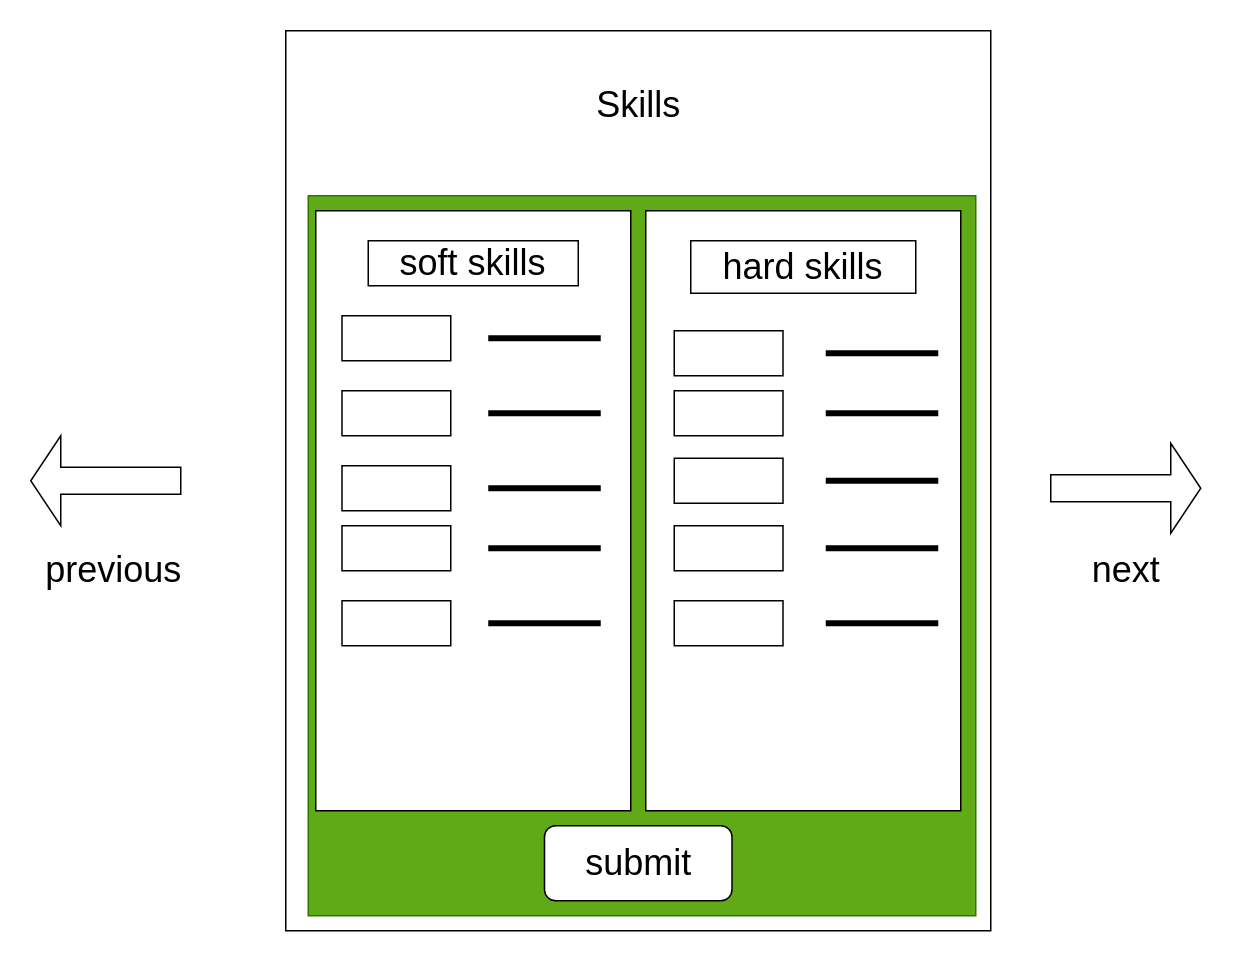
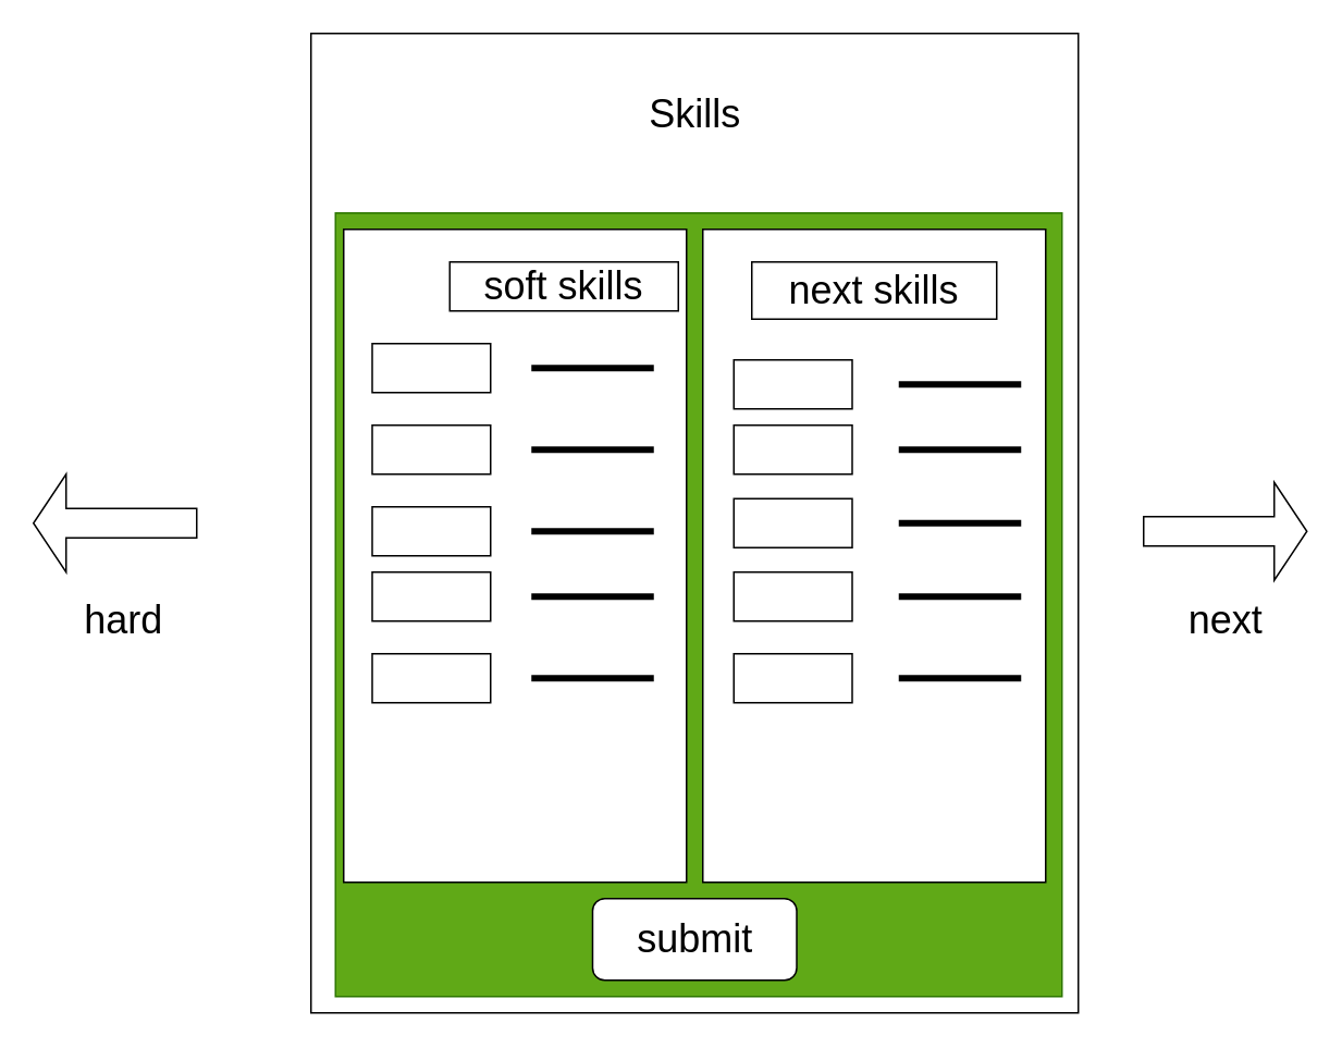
- <mxCell id="9" value="soft skills" style="whiteSpace=wrap;html=1;fontSize=24;" vertex="1" parent="1"><mxGeometry x="245" y="160" width="140" height="30" as="geometry" /></mxCell>
+ <mxCell id="9" value="soft skills" style="whiteSpace=wrap;html=1;fontSize=24;" vertex="1" parent="1"><mxGeometry x="275" y="160" width="140" height="30" as="geometry" /></mxCell>
- <mxCell id="20" value="hard skills" style="rounded=0;whiteSpace=wrap;html=1;fontSize=24;" vertex="1" parent="1"><mxGeometry x="460" y="160" width="150" height="35" as="geometry" /></mxCell>
+ <mxCell id="20" value="next skills" style="rounded=0;whiteSpace=wrap;html=1;fontSize=24;" vertex="1" parent="1"><mxGeometry x="460" y="160" width="150" height="35" as="geometry" /></mxCell>
- <mxCell id="34" value="previous" style="text;html=1;align=center;verticalAlign=middle;resizable=0;points=[];autosize=1;strokeColor=none;fillColor=none;fontSize=24;" vertex="1" parent="1"><mxGeometry x="20" y="360" width="110" height="40" as="geometry" /></mxCell>
+ <mxCell id="34" value="hard" style="text;html=1;align=center;verticalAlign=middle;resizable=0;points=[];autosize=1;strokeColor=none;fillColor=none;fontSize=24;" vertex="1" parent="1"><mxGeometry x="20" y="360" width="110" height="40" as="geometry" /></mxCell>
